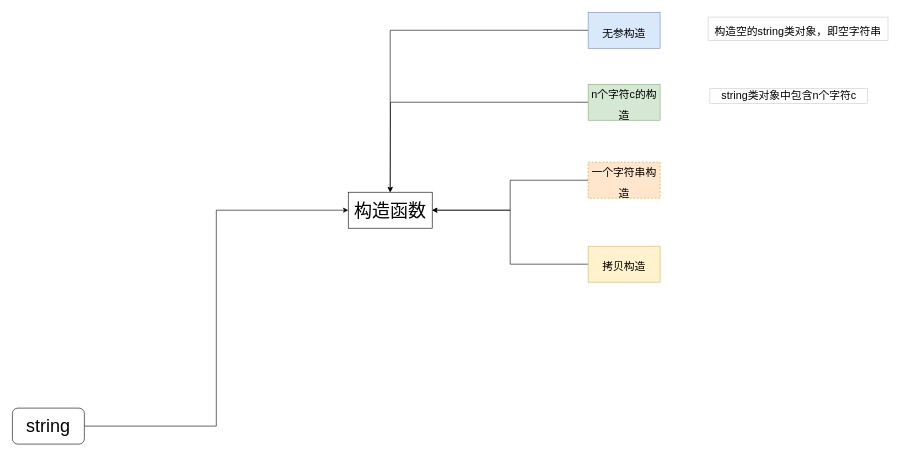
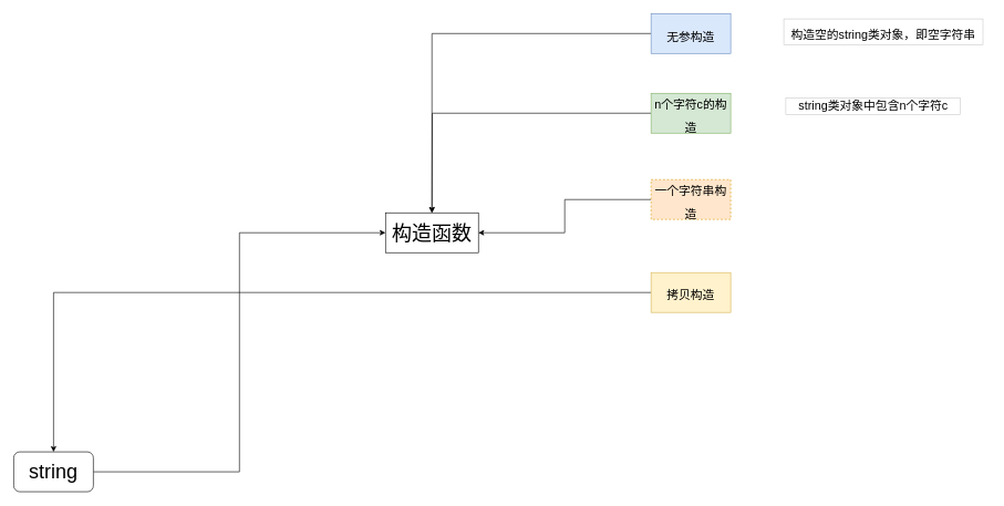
- <mxCell id="12" style="edgeStyle=orthogonalEdgeStyle;rounded=0;orthogonalLoop=1;jettySize=auto;html=1;exitX=0;exitY=0.5;exitDx=0;exitDy=0;entryX=1;entryY=0.5;entryDx=0;entryDy=0;fontSize=30;" edge="1" parent="1" source="13" target="4"><mxGeometry relative="1" as="geometry" /></mxCell>
+ <mxCell id="12" style="edgeStyle=orthogonalEdgeStyle;rounded=0;orthogonalLoop=1;jettySize=auto;html=1;exitX=0;exitY=0.5;exitDx=0;exitDy=0;fontSize=30;" edge="1" parent="1" source="13" target="3"><mxGeometry relative="1" as="geometry" /></mxCell>
